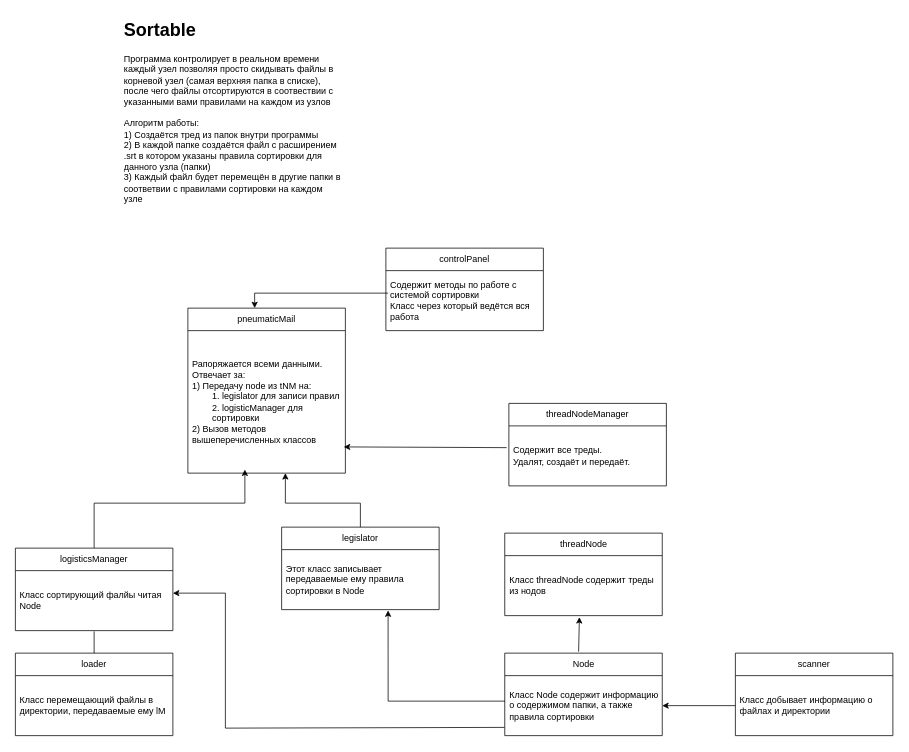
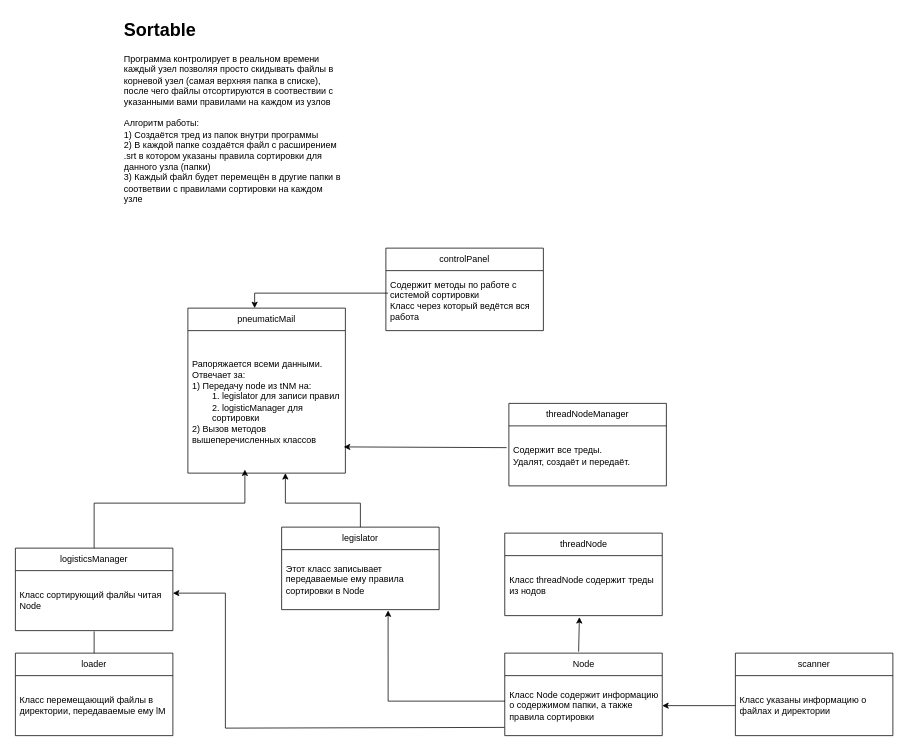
- <mxCell id="12" value="Класс добывает информацию о файлах и директории" style="text;strokeColor=none;fillColor=none;align=left;verticalAlign=middle;spacingLeft=4;spacingRight=4;overflow=hidden;points=[[0,0.5],[1,0.5]];portConstraint=eastwest;rotatable=0;whiteSpace=wrap;html=1;" parent="11" vertex="1"><mxGeometry y="30" width="210" height="80" as="geometry" /></mxCell>
+ <mxCell id="12" value="Класс указаны информацию о файлах и директории" style="text;strokeColor=none;fillColor=none;align=left;verticalAlign=middle;spacingLeft=4;spacingRight=4;overflow=hidden;points=[[0,0.5],[1,0.5]];portConstraint=eastwest;rotatable=0;whiteSpace=wrap;html=1;" parent="11" vertex="1"><mxGeometry y="30" width="210" height="80" as="geometry" /></mxCell>
